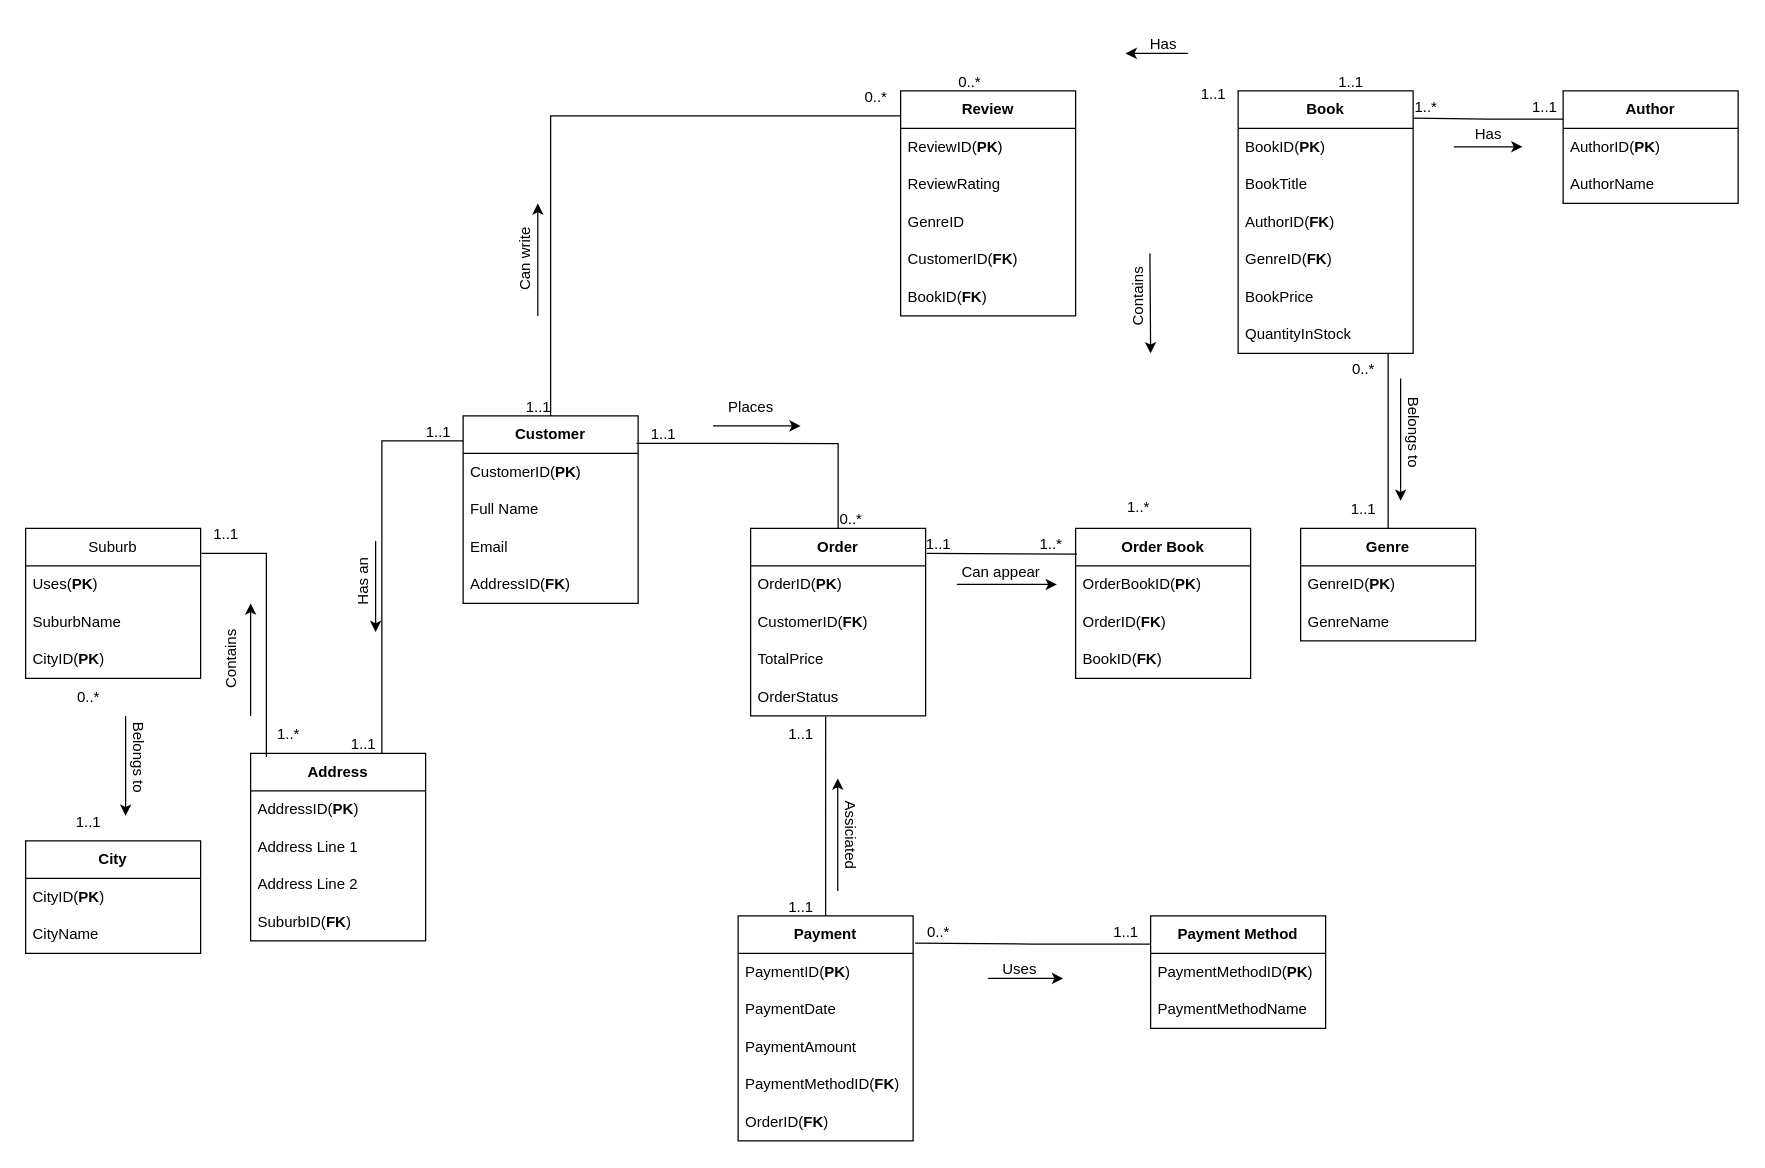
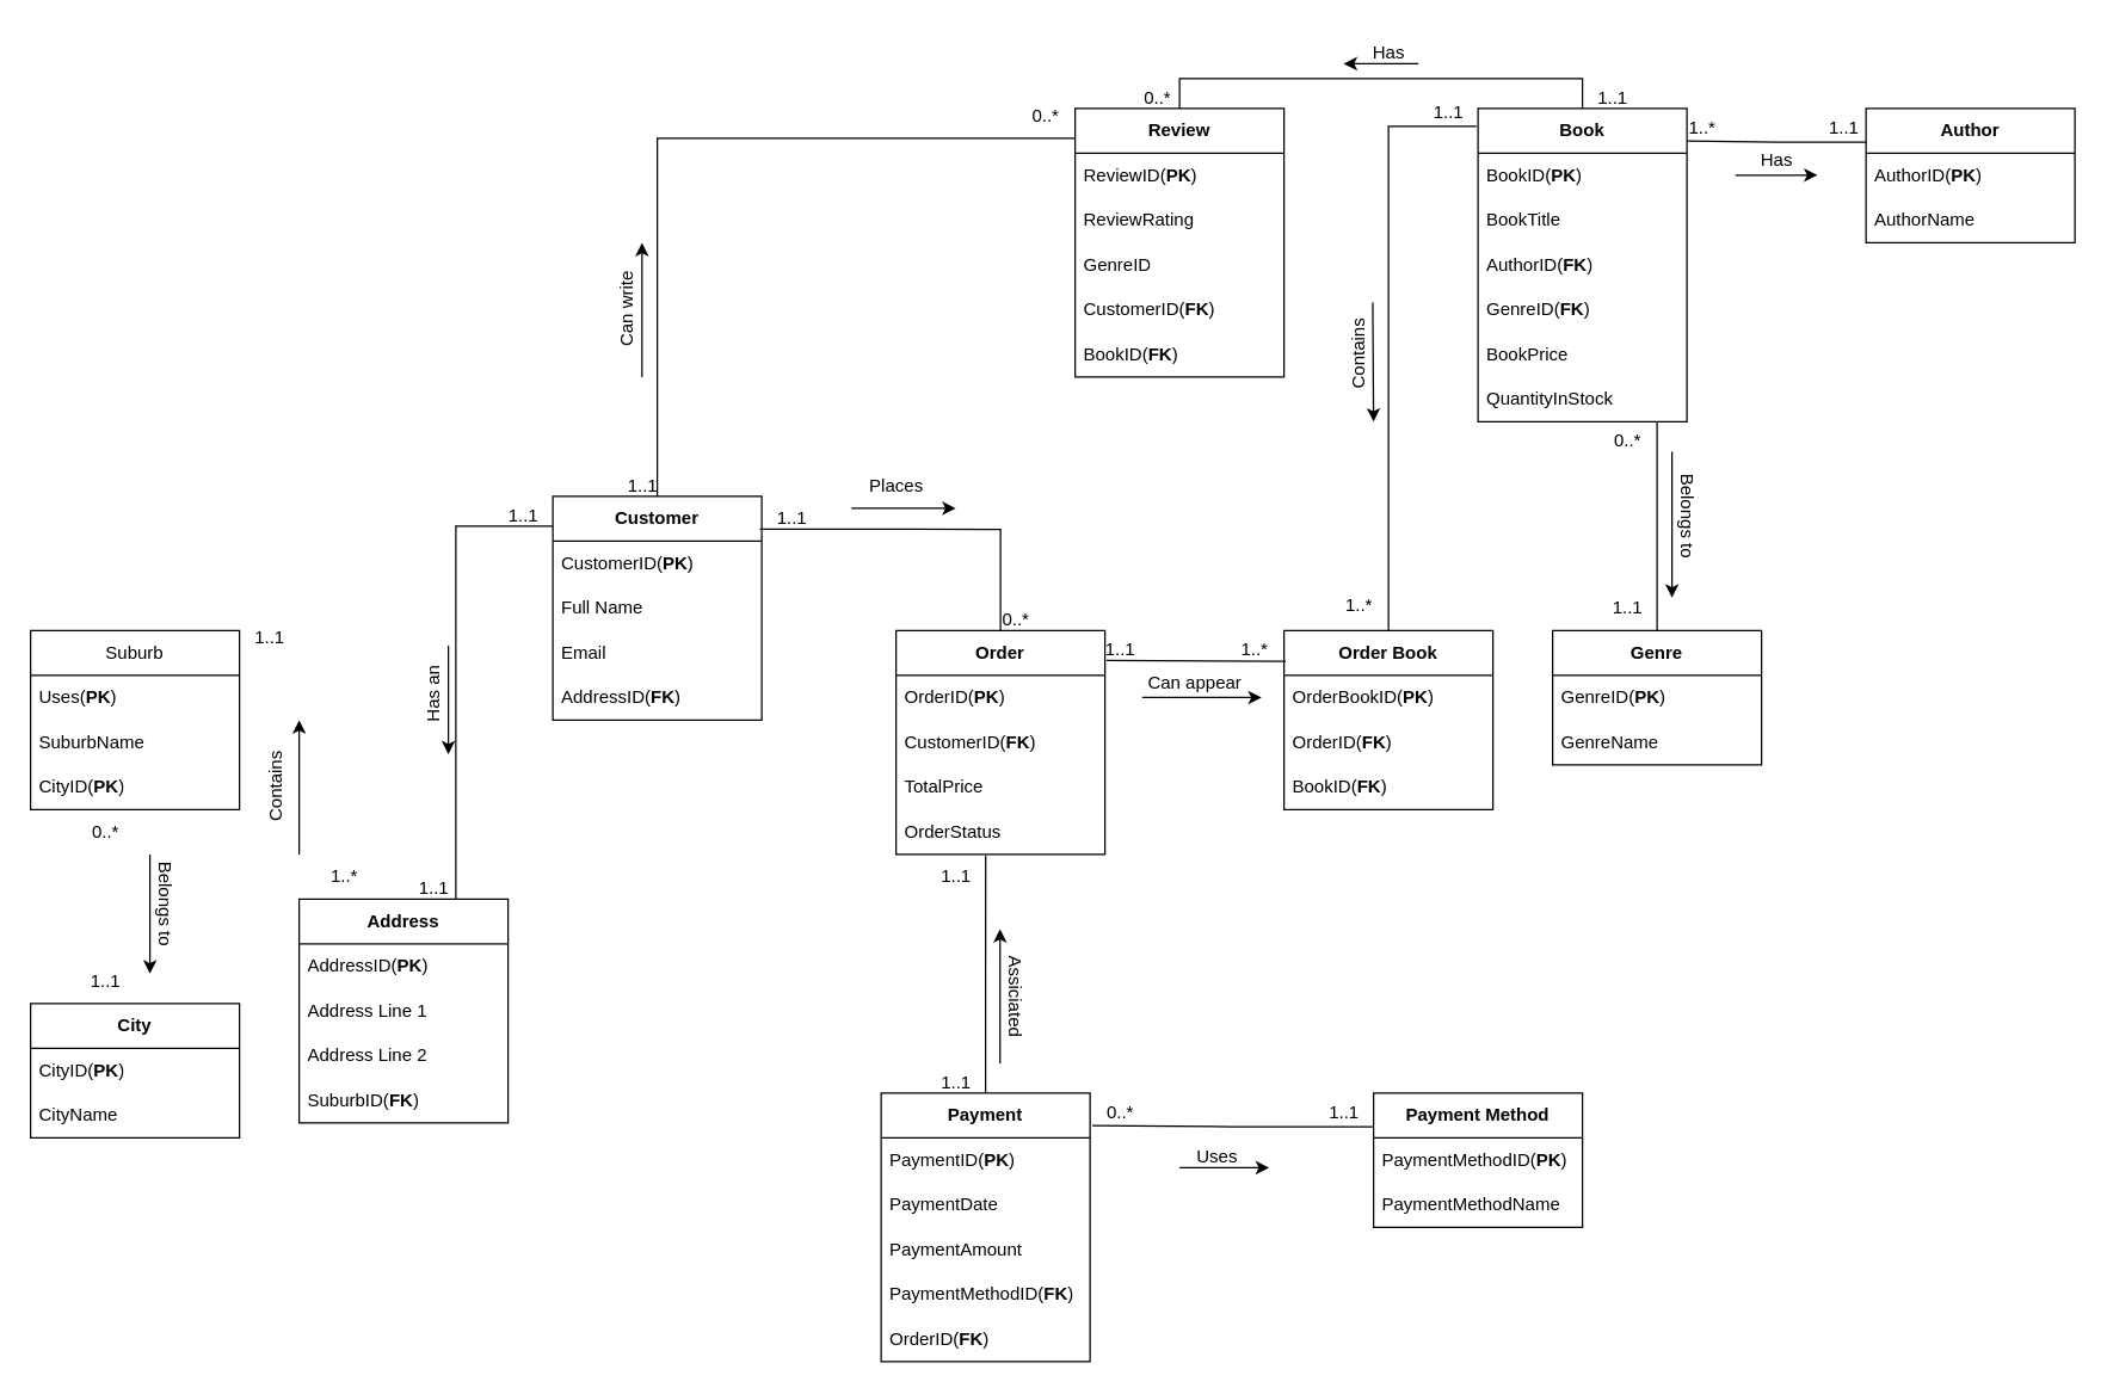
+ <mxCell id="46" style="edgeStyle=orthogonalEdgeStyle;rounded=0;orthogonalLoop=1;jettySize=auto;html=1;exitX=0.5;exitY=0;exitDx=0;exitDy=0;entryX=0.5;entryY=0;entryDx=0;entryDy=0;endArrow=none;endFill=0;" edge="1" parent="1" source="47" target="37"><mxGeometry relative="1" as="geometry" /></mxCell>
+ <mxCell id="91" style="edgeStyle=orthogonalEdgeStyle;rounded=0;orthogonalLoop=1;jettySize=auto;html=1;exitX=0.5;exitY=0;exitDx=0;exitDy=0;entryX=-0.007;entryY=0.057;entryDx=0;entryDy=0;entryPerimeter=0;endArrow=none;endFill=0;" edge="1" parent="1" source="30" target="47"><mxGeometry relative="1" as="geometry" /></mxCell>
- <mxCell id="61" style="edgeStyle=orthogonalEdgeStyle;rounded=0;orthogonalLoop=1;jettySize=auto;html=1;exitX=1.005;exitY=0.167;exitDx=0;exitDy=0;endArrow=none;endFill=0;exitPerimeter=0;entryX=0.09;entryY=0.019;entryDx=0;entryDy=0;entryPerimeter=0;" edge="1" parent="1" source="2" target="9"><mxGeometry relative="1" as="geometry" /></mxCell>
